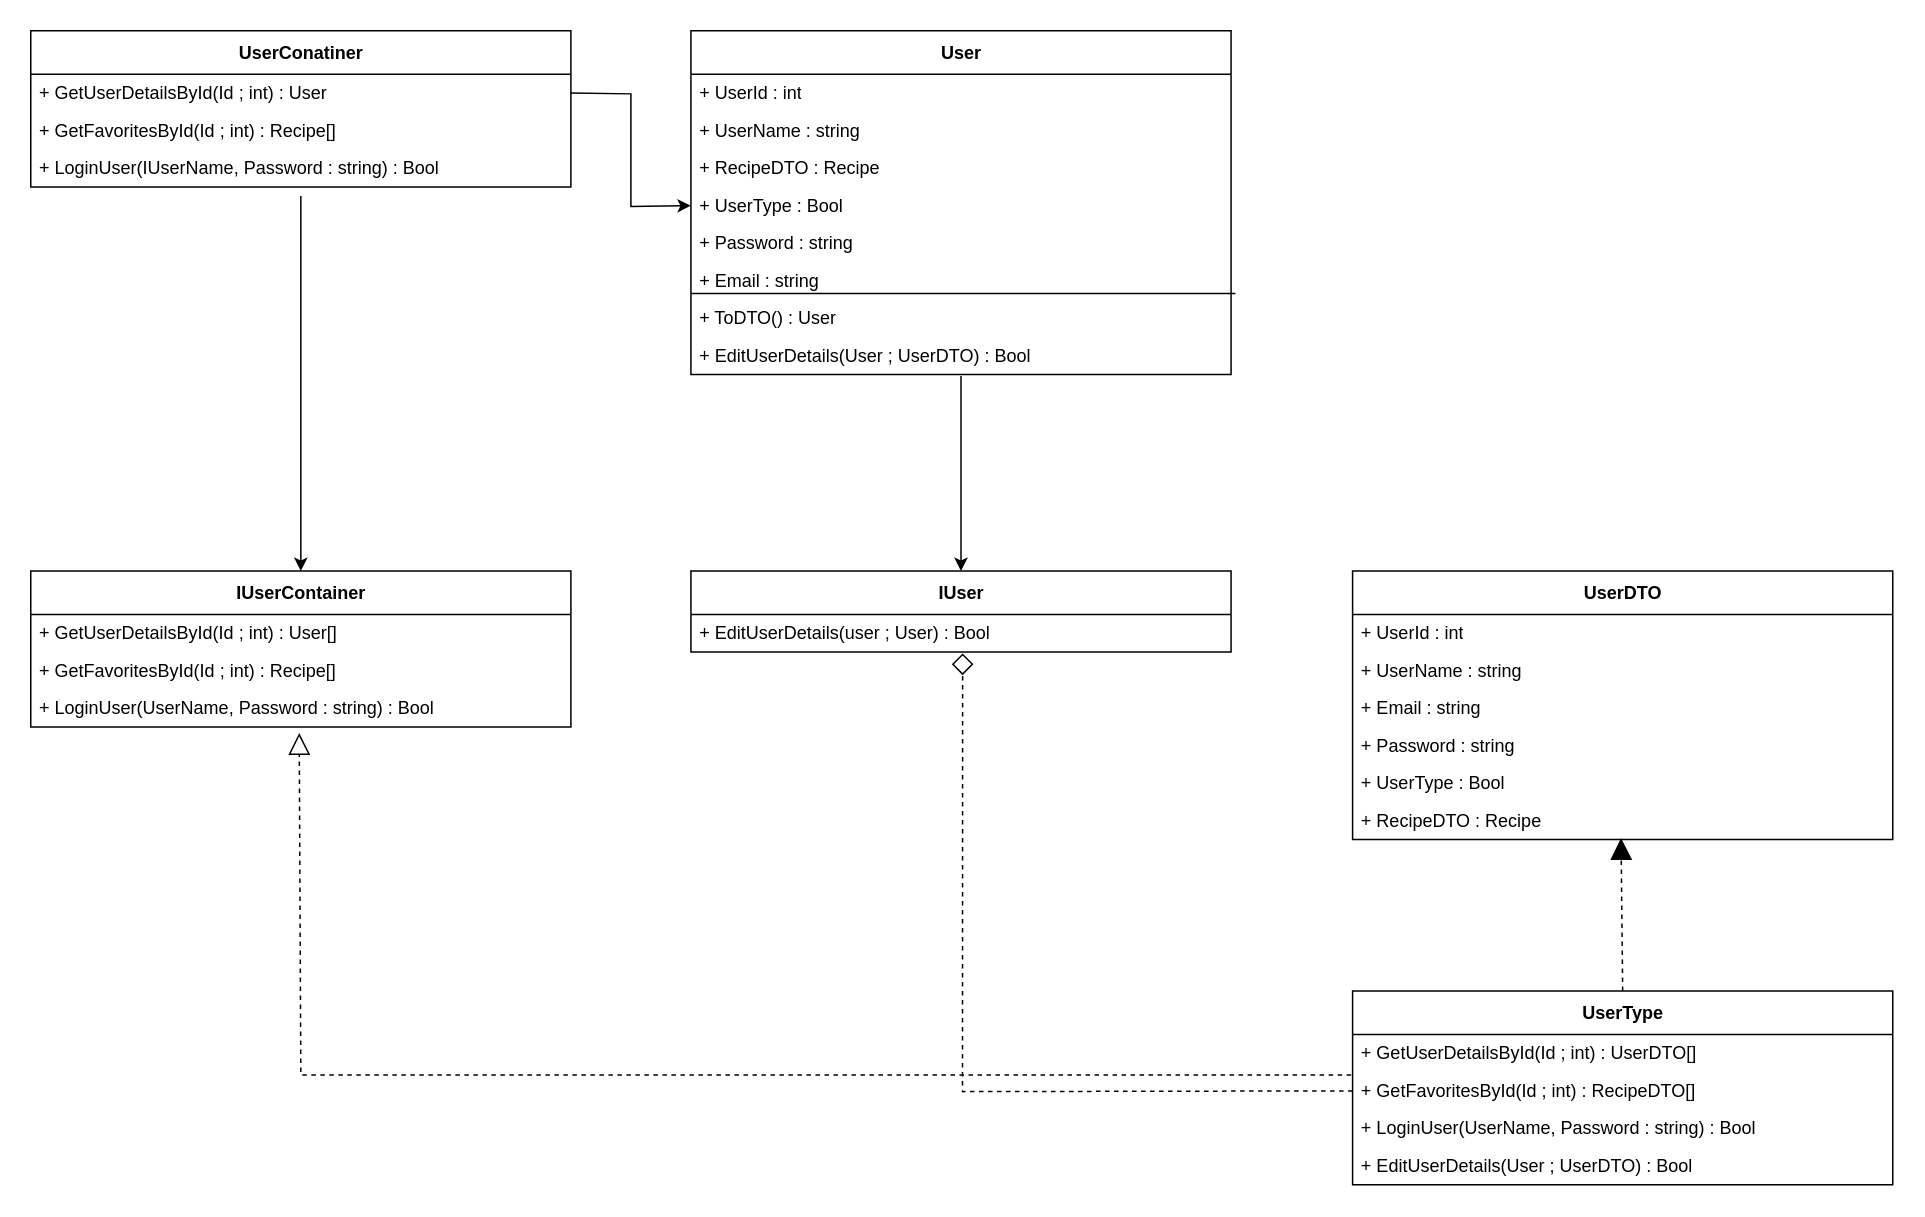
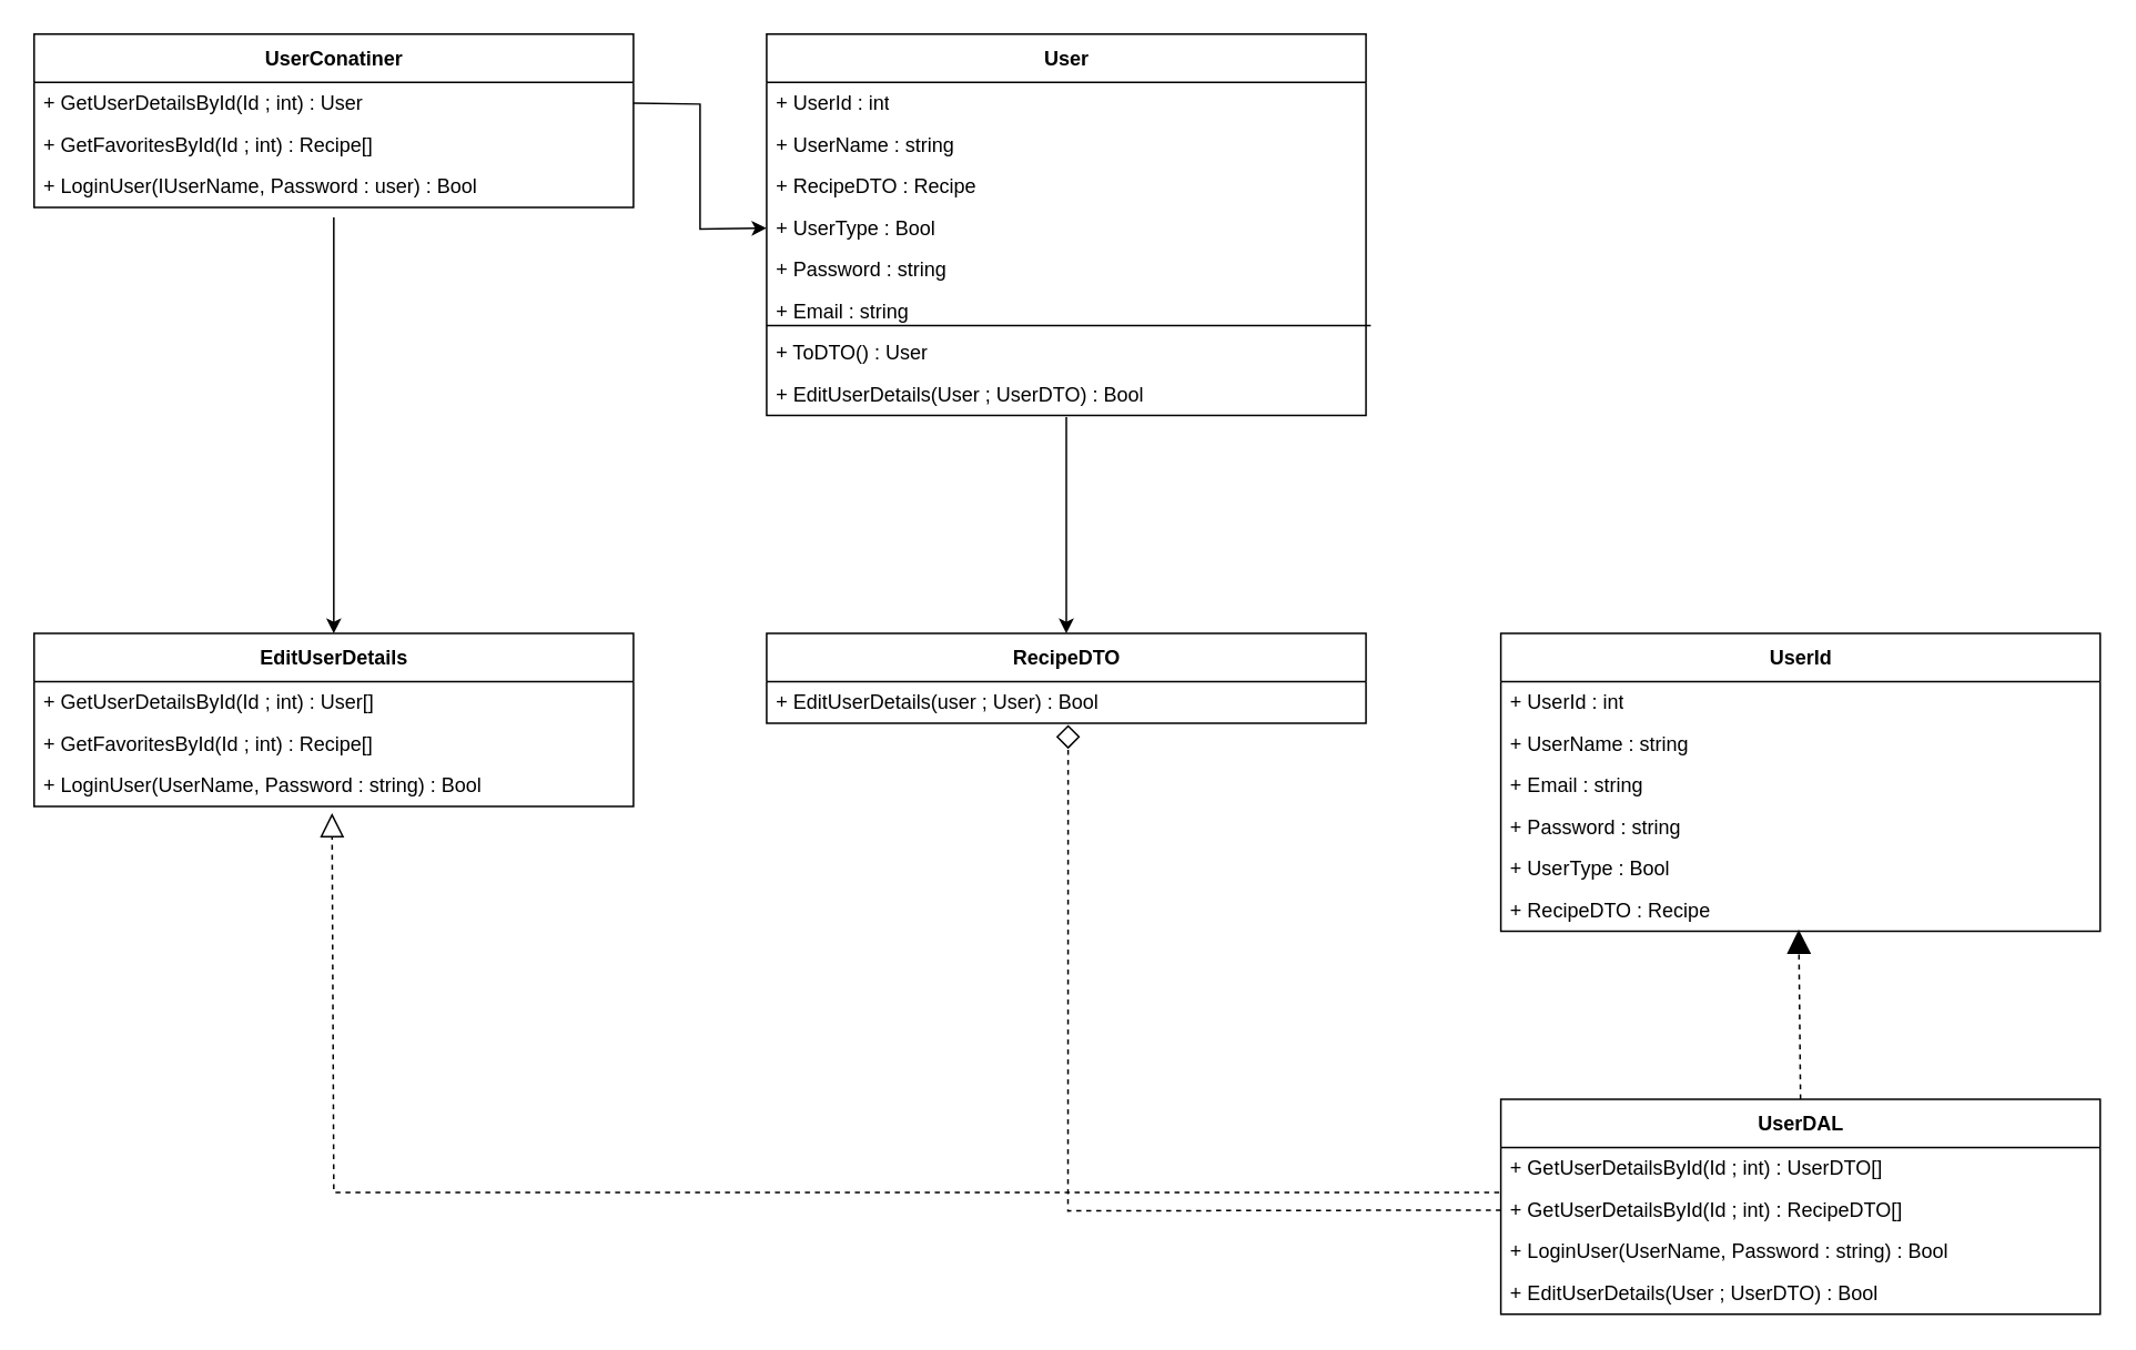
- <mxCell id="27" value="+ LoginUser(IUserName, Password : string) : Bool" style="text;html=1;strokeColor=none;fillColor=none;align=left;verticalAlign=middle;spacingLeft=4;spacingRight=4;overflow=hidden;rotatable=0;points=[[0,0.5],[1,0.5]];portConstraint=eastwest;" vertex="1" parent="24"><mxGeometry y="79" width="360" height="25" as="geometry" /></mxCell>
+ <mxCell id="27" value="+ LoginUser(IUserName, Password : user) : Bool" style="text;html=1;strokeColor=none;fillColor=none;align=left;verticalAlign=middle;spacingLeft=4;spacingRight=4;overflow=hidden;rotatable=0;points=[[0,0.5],[1,0.5]];portConstraint=eastwest;" vertex="1" parent="24"><mxGeometry y="79" width="360" height="25" as="geometry" /></mxCell>
- <mxCell id="28" value="IUserContainer" style="swimlane;fontStyle=1;align=center;verticalAlign=middle;childLayout=stackLayout;horizontal=1;startSize=29;horizontalStack=0;resizeParent=1;resizeParentMax=0;resizeLast=0;collapsible=0;marginBottom=0;html=1;" vertex="1" parent="1"><mxGeometry y="380" width="360" height="104" as="geometry" x="20" /></mxCell>
+ <mxCell id="28" value="EditUserDetails" style="swimlane;fontStyle=1;align=center;verticalAlign=middle;childLayout=stackLayout;horizontal=1;startSize=29;horizontalStack=0;resizeParent=1;resizeParentMax=0;resizeLast=0;collapsible=0;marginBottom=0;html=1;" vertex="1" parent="1"><mxGeometry y="380" width="360" height="104" as="geometry" x="20" /></mxCell>
- <mxCell id="32" value="IUser" style="swimlane;fontStyle=1;align=center;verticalAlign=middle;childLayout=stackLayout;horizontal=1;startSize=29;horizontalStack=0;resizeParent=1;resizeParentMax=0;resizeLast=0;collapsible=0;marginBottom=0;html=1;" vertex="1" parent="1"><mxGeometry x="460" y="380" width="360" height="54" as="geometry" /></mxCell>
+ <mxCell id="32" value="RecipeDTO" style="swimlane;fontStyle=1;align=center;verticalAlign=middle;childLayout=stackLayout;horizontal=1;startSize=29;horizontalStack=0;resizeParent=1;resizeParentMax=0;resizeLast=0;collapsible=0;marginBottom=0;html=1;" vertex="1" parent="1"><mxGeometry x="460" y="380" width="360" height="54" as="geometry" /></mxCell>
- <mxCell id="7" value="UserDTO" style="swimlane;fontStyle=1;align=center;verticalAlign=middle;childLayout=stackLayout;horizontal=1;startSize=29;horizontalStack=0;resizeParent=1;resizeParentMax=0;resizeLast=0;collapsible=0;marginBottom=0;html=1;" vertex="1" parent="1"><mxGeometry x="901" y="380" width="360" height="179" as="geometry" /></mxCell>
+ <mxCell id="7" value="UserId" style="swimlane;fontStyle=1;align=center;verticalAlign=middle;childLayout=stackLayout;horizontal=1;startSize=29;horizontalStack=0;resizeParent=1;resizeParentMax=0;resizeLast=0;collapsible=0;marginBottom=0;html=1;" vertex="1" parent="1"><mxGeometry x="901" y="380" width="360" height="179" as="geometry" /></mxCell>
- <mxCell id="2" value="UserType" style="swimlane;fontStyle=1;align=center;verticalAlign=middle;childLayout=stackLayout;horizontal=1;startSize=29;horizontalStack=0;resizeParent=1;resizeParentMax=0;resizeLast=0;collapsible=0;marginBottom=0;html=1;" vertex="1" parent="1"><mxGeometry x="901" y="660" width="360" height="129" as="geometry" /></mxCell>
+ <mxCell id="2" value="UserDAL" style="swimlane;fontStyle=1;align=center;verticalAlign=middle;childLayout=stackLayout;horizontal=1;startSize=29;horizontalStack=0;resizeParent=1;resizeParentMax=0;resizeLast=0;collapsible=0;marginBottom=0;html=1;" vertex="1" parent="1"><mxGeometry x="901" y="660" width="360" height="129" as="geometry" /></mxCell>
- <mxCell id="4" value="+ GetFavoritesById(Id ; int) : RecipeDTO[]" style="text;html=1;strokeColor=none;fillColor=none;align=left;verticalAlign=middle;spacingLeft=4;spacingRight=4;overflow=hidden;rotatable=0;points=[[0,0.5],[1,0.5]];portConstraint=eastwest;" vertex="1" parent="2"><mxGeometry y="54" width="360" height="25" as="geometry" /></mxCell>
+ <mxCell id="4" value="+ GetUserDetailsById(Id ; int) : RecipeDTO[]" style="text;html=1;strokeColor=none;fillColor=none;align=left;verticalAlign=middle;spacingLeft=4;spacingRight=4;overflow=hidden;rotatable=0;points=[[0,0.5],[1,0.5]];portConstraint=eastwest;" vertex="1" parent="2"><mxGeometry y="54" width="360" height="25" as="geometry" /></mxCell>
